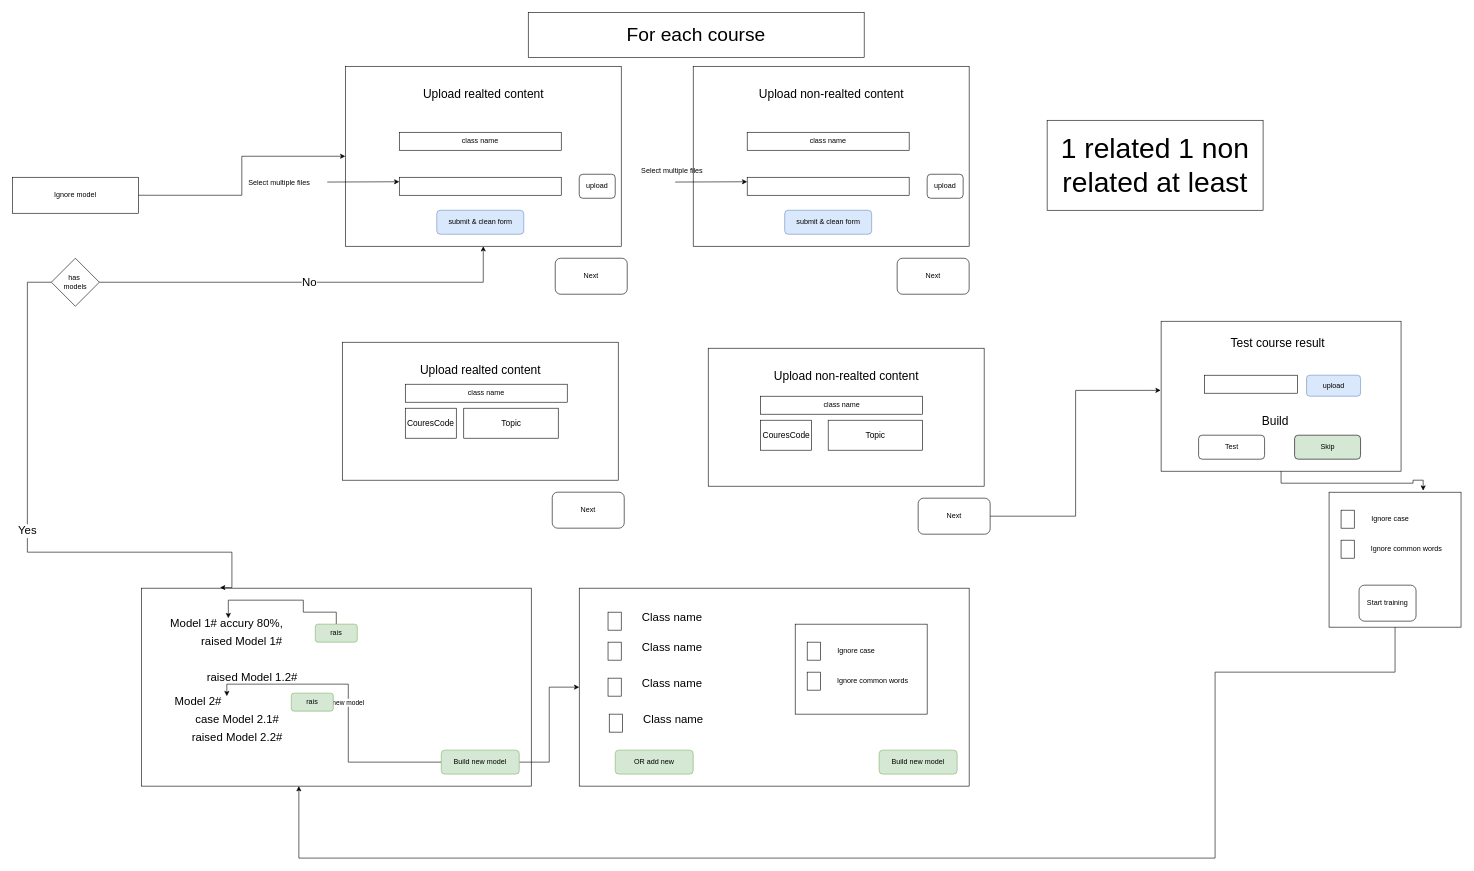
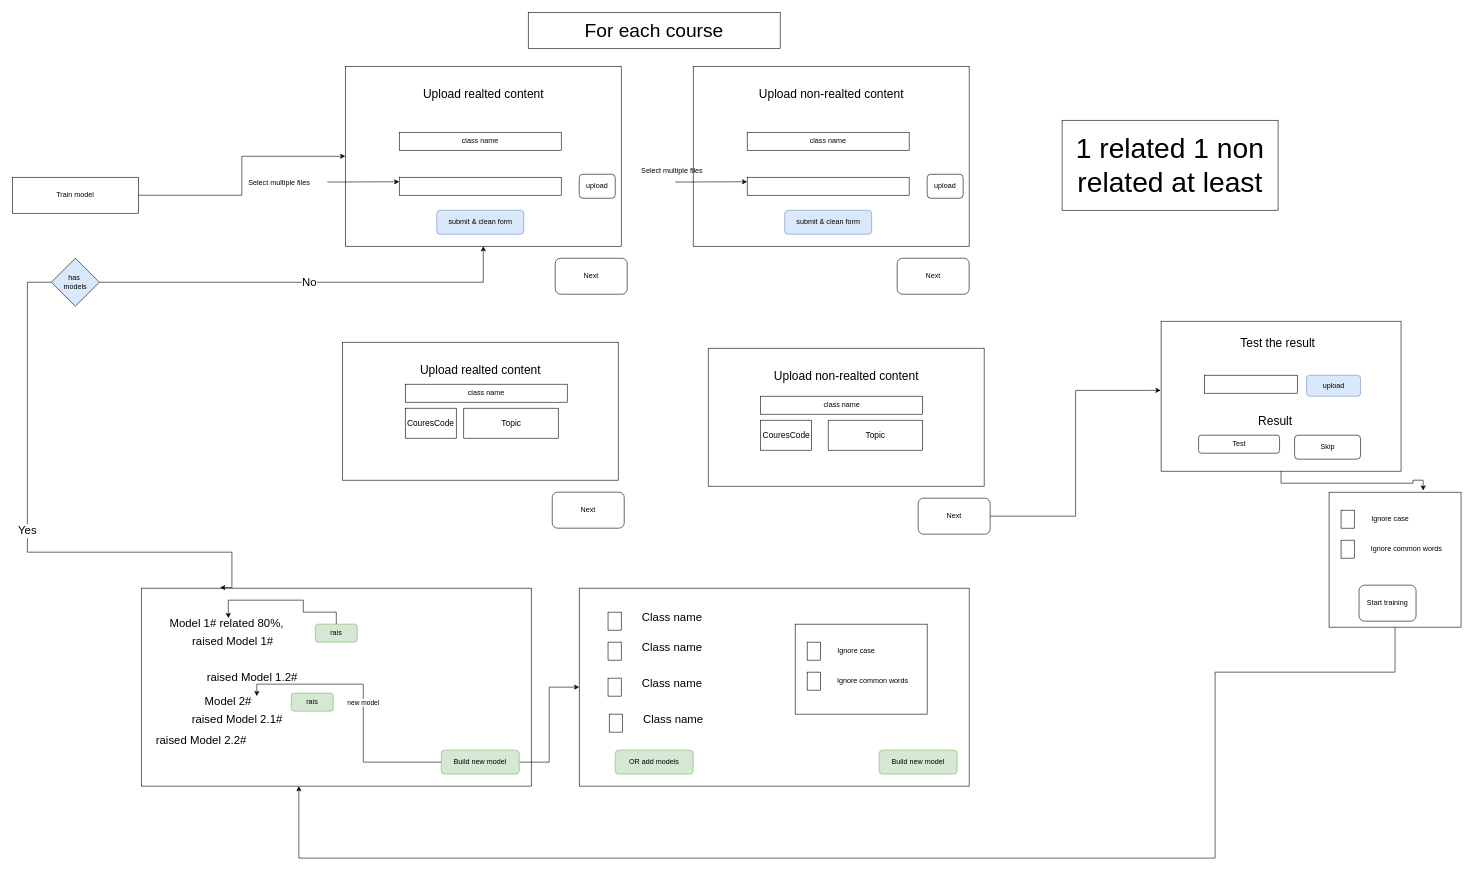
- <mxCell id="28" value="&lt;font style=&quot;font-size: 32px&quot;&gt;For each course&lt;/font&gt;" style="rounded=0;whiteSpace=wrap;html=1;" parent="1" vertex="1"><mxGeometry x="880" y="20" width="560" height="75" as="geometry" /></mxCell>
+ <mxCell id="28" value="&lt;font style=&quot;font-size: 32px&quot;&gt;For each course&lt;/font&gt;" style="rounded=0;whiteSpace=wrap;html=1;" parent="1" vertex="1"><mxGeometry x="880" y="20" width="420" height="60" as="geometry" /></mxCell>
- <mxCell id="91" value="&lt;font style=&quot;font-size: 47px&quot;&gt;1 related 1 non related at least&lt;/font&gt;" style="rounded=0;whiteSpace=wrap;html=1;" vertex="1" parent="1"><mxGeometry x="1745" y="200" width="360" height="150" as="geometry" /></mxCell>
+ <mxCell id="91" value="&lt;font style=&quot;font-size: 47px&quot;&gt;1 related 1 non related at least&lt;/font&gt;" style="rounded=0;whiteSpace=wrap;html=1;" vertex="1" parent="1"><mxGeometry x="1770" y="200" width="360" height="150" as="geometry" /></mxCell>
- <mxCell id="68" value="Ignore model" style="rounded=0;whiteSpace=wrap;html=1;" parent="1" vertex="1"><mxGeometry x="20" y="295" width="210" height="60" as="geometry" /></mxCell>
+ <mxCell id="68" value="Train model" style="rounded=0;whiteSpace=wrap;html=1;" parent="1" vertex="1"><mxGeometry x="20" y="295" width="210" height="60" as="geometry" /></mxCell>
- <mxCell id="71" value="has&amp;nbsp;&lt;br&gt;models" style="rhombus;whiteSpace=wrap;html=1;" parent="1" vertex="1"><mxGeometry x="85" y="430" width="80" height="80" as="geometry" /></mxCell>
+ <mxCell id="71" value="has&amp;nbsp;&lt;br&gt;models" style="rhombus;whiteSpace=wrap;html=1;fillColor=#dae8fc;" parent="1" vertex="1"><mxGeometry x="85" y="430" width="80" height="80" as="geometry" /></mxCell>
- <mxCell id="76" value="&lt;span style=&quot;font-size: 20px&quot;&gt;Test course result&amp;nbsp;&lt;/span&gt;" style="text;html=1;strokeColor=none;fillColor=none;align=center;verticalAlign=middle;whiteSpace=wrap;rounded=0;" parent="74" vertex="1"><mxGeometry x="70" y="10" width="255" height="50" as="geometry" /></mxCell>
+ <mxCell id="76" value="&lt;span style=&quot;font-size: 20px&quot;&gt;Test the result&amp;nbsp;&lt;/span&gt;" style="text;html=1;strokeColor=none;fillColor=none;align=center;verticalAlign=middle;whiteSpace=wrap;rounded=0;" parent="74" vertex="1"><mxGeometry x="70" y="10" width="255" height="50" as="geometry" /></mxCell>
- <mxCell id="78" value="&lt;span style=&quot;font-size: 20px&quot;&gt;Build&lt;/span&gt;" style="text;html=1;strokeColor=none;fillColor=none;align=center;verticalAlign=middle;whiteSpace=wrap;rounded=0;" parent="74" vertex="1"><mxGeometry x="62.5" y="150" width="255" height="30" as="geometry" /></mxCell>
+ <mxCell id="78" value="&lt;span style=&quot;font-size: 20px&quot;&gt;Result&lt;/span&gt;" style="text;html=1;strokeColor=none;fillColor=none;align=center;verticalAlign=middle;whiteSpace=wrap;rounded=0;" parent="74" vertex="1"><mxGeometry x="62.5" y="150" width="255" height="30" as="geometry" /></mxCell>
- <mxCell id="77" value="Test" style="rounded=1;whiteSpace=wrap;html=1;" parent="74" vertex="1"><mxGeometry x="62.5" y="190" width="110" height="40" as="geometry" /></mxCell>
+ <mxCell id="77" value="Test" style="rounded=1;whiteSpace=wrap;html=1;" parent="74" vertex="1"><mxGeometry x="62.5" y="190" width="135" height="30" as="geometry" /></mxCell>
- <mxCell id="79" value="Skip" style="rounded=1;whiteSpace=wrap;html=1;fillColor=#d5e8d4;" parent="74" vertex="1"><mxGeometry x="222.5" y="190" width="110" height="40" as="geometry" /></mxCell>
+ <mxCell id="79" value="Skip" style="rounded=1;whiteSpace=wrap;html=1;" parent="74" vertex="1"><mxGeometry x="222.5" y="190" width="110" height="40" as="geometry" /></mxCell>
- <mxCell id="35" value="&lt;font style=&quot;font-size: 19px&quot;&gt;Model 1# accury 80%,&amp;nbsp;&lt;/font&gt;" style="text;html=1;strokeColor=none;fillColor=none;align=center;verticalAlign=middle;whiteSpace=wrap;rounded=0;" parent="1" vertex="1"><mxGeometry x="235" y="1030" width="290" height="20" as="geometry" /></mxCell>
+ <mxCell id="35" value="&lt;font style=&quot;font-size: 19px&quot;&gt;Model 1# related 80%,&amp;nbsp;&lt;/font&gt;" style="text;html=1;strokeColor=none;fillColor=none;align=center;verticalAlign=middle;whiteSpace=wrap;rounded=0;" parent="1" vertex="1"><mxGeometry x="235" y="1030" width="290" height="20" as="geometry" /></mxCell>
- <mxCell id="37" value="&lt;font style=&quot;font-size: 19px&quot;&gt;&amp;nbsp;raised Model 1#&lt;/font&gt;" style="text;html=1;strokeColor=none;fillColor=none;align=center;verticalAlign=middle;whiteSpace=wrap;rounded=0;" parent="1" vertex="1"><mxGeometry x="305" y="1060" width="190" height="20" as="geometry" /></mxCell>
+ <mxCell id="37" value="&lt;font style=&quot;font-size: 19px&quot;&gt;&amp;nbsp;raised Model 1#&lt;/font&gt;" style="text;html=1;strokeColor=none;fillColor=none;align=center;verticalAlign=middle;whiteSpace=wrap;rounded=0;" parent="1" vertex="1"><mxGeometry x="290" y="1060" width="190" height="20" as="geometry" /></mxCell>
- <mxCell id="36" value="&lt;font style=&quot;font-size: 19px&quot;&gt;Model 2#&lt;/font&gt;" style="text;html=1;strokeColor=none;fillColor=none;align=center;verticalAlign=middle;whiteSpace=wrap;rounded=0;" parent="1" vertex="1"><mxGeometry x="235" y="1160" width="190" height="20" as="geometry" /></mxCell>
+ <mxCell id="36" value="&lt;font style=&quot;font-size: 19px&quot;&gt;Model 2#&lt;/font&gt;" style="text;html=1;strokeColor=none;fillColor=none;align=center;verticalAlign=middle;whiteSpace=wrap;rounded=0;" parent="1" vertex="1"><mxGeometry x="285" y="1160" width="190" height="20" as="geometry" /></mxCell>
- <mxCell id="39" value="&lt;font style=&quot;font-size: 19px&quot;&gt;case Model 2.1#&lt;/font&gt;" style="text;html=1;strokeColor=none;fillColor=none;align=center;verticalAlign=middle;whiteSpace=wrap;rounded=0;" parent="1" vertex="1"><mxGeometry x="300" y="1190" width="190" height="20" as="geometry" /></mxCell>
+ <mxCell id="39" value="&lt;font style=&quot;font-size: 19px&quot;&gt;raised Model 2.1#&lt;/font&gt;" style="text;html=1;strokeColor=none;fillColor=none;align=center;verticalAlign=middle;whiteSpace=wrap;rounded=0;" parent="1" vertex="1"><mxGeometry x="300" y="1190" width="190" height="20" as="geometry" /></mxCell>
- <mxCell id="40" value="&lt;font style=&quot;font-size: 19px&quot;&gt;raised Model 2.2#&lt;/font&gt;" style="text;html=1;strokeColor=none;fillColor=none;align=center;verticalAlign=middle;whiteSpace=wrap;rounded=0;" parent="1" vertex="1"><mxGeometry x="300" y="1220" width="190" height="20" as="geometry" /></mxCell>
+ <mxCell id="40" value="&lt;font style=&quot;font-size: 19px&quot;&gt;raised Model 2.2#&lt;/font&gt;" style="text;html=1;strokeColor=none;fillColor=none;align=center;verticalAlign=middle;whiteSpace=wrap;rounded=0;" parent="1" vertex="1"><mxGeometry x="240" y="1225" width="190" height="20" as="geometry" /></mxCell>
- <mxCell id="59" value="OR add new" style="rounded=1;whiteSpace=wrap;html=1;fillColor=#d5e8d4;strokeColor=#82b366;" parent="46" vertex="1"><mxGeometry x="60" y="270" width="130" height="40" as="geometry" /></mxCell>
+ <mxCell id="59" value="OR add models" style="rounded=1;whiteSpace=wrap;html=1;fillColor=#d5e8d4;strokeColor=#82b366;" parent="46" vertex="1"><mxGeometry x="60" y="270" width="130" height="40" as="geometry" /></mxCell>
